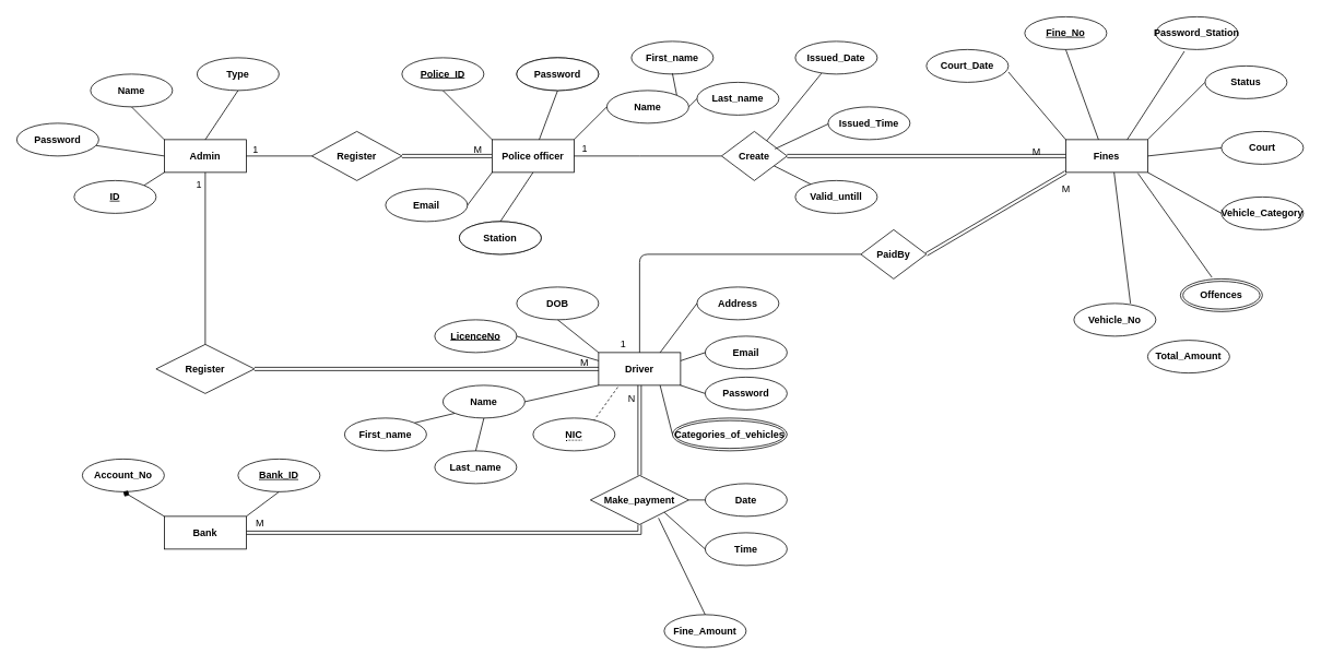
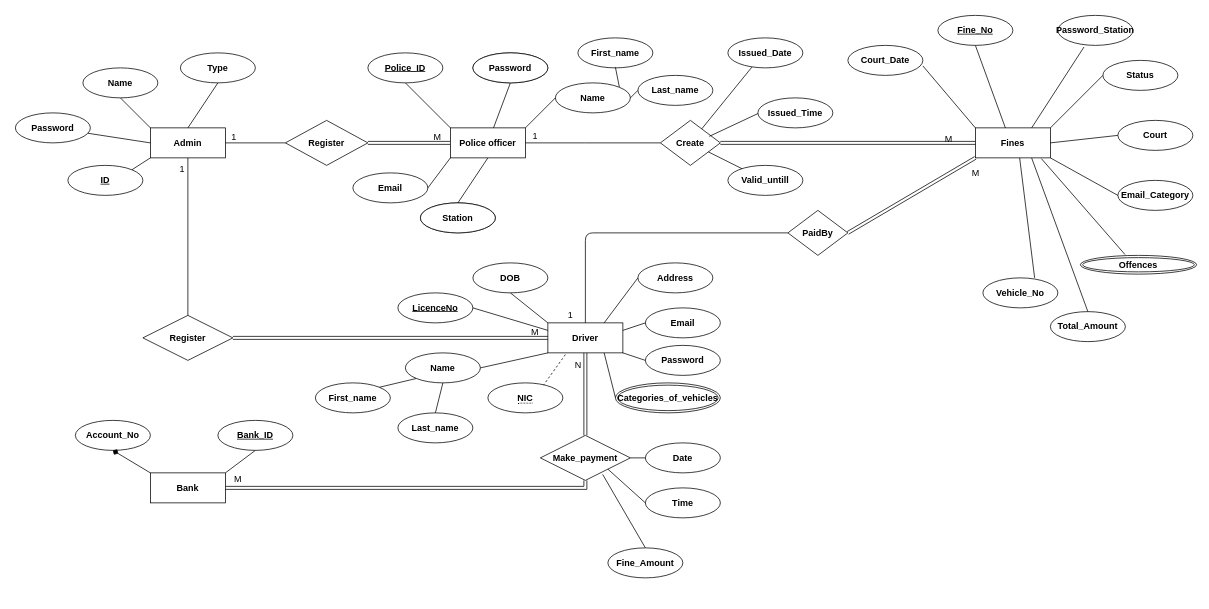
- <mxCell id="85" value="&lt;b&gt;Vehicle_Category&lt;/b&gt;" style="ellipse;whiteSpace=wrap;html=1;align=center;" parent="1" vertex="1"><mxGeometry x="1490" y="240" width="100" height="40" as="geometry" /></mxCell>
+ <mxCell id="85" value="&lt;b&gt;Email_Category&lt;/b&gt;" style="ellipse;whiteSpace=wrap;html=1;align=center;" parent="1" vertex="1"><mxGeometry x="1490" y="240" width="100" height="40" as="geometry" /></mxCell>
+ <mxCell id="89" value="" style="endArrow=none;html=1;rounded=0;entryX=0.5;entryY=0;entryDx=0;entryDy=0;exitX=0.75;exitY=1;exitDx=0;exitDy=0;" parent="1" source="87" target="84" edge="1"><mxGeometry relative="1" as="geometry"><mxPoint x="1370" y="220" as="sourcePoint" /><mxPoint x="1280" y="295" as="targetPoint" /></mxGeometry></mxCell>
- <mxCell id="80" value="&lt;b&gt;Offences&lt;/b&gt;" style="ellipse;shape=doubleEllipse;margin=3;whiteSpace=wrap;html=1;align=center;" parent="1" vertex="1"><mxGeometry x="1440" y="340" width="100" height="40" as="geometry" /></mxCell>
+ <mxCell id="80" value="&lt;b&gt;Offences&lt;/b&gt;" style="ellipse;shape=doubleEllipse;margin=3;whiteSpace=wrap;html=1;align=center;" parent="1" vertex="1"><mxGeometry x="1440" y="340" width="155" height="25" as="geometry" /></mxCell>
- <mxCell id="44" value="Fine_Amount" style="ellipse;whiteSpace=wrap;html=1;align=center;fontStyle=1" parent="1" vertex="1"><mxGeometry x="810" y="750" width="100" height="40" as="geometry" /></mxCell>
+ <mxCell id="44" value="Fine_Amount" style="ellipse;whiteSpace=wrap;html=1;align=center;fontStyle=1" parent="1" vertex="1"><mxGeometry x="810" y="730" width="100" height="40" as="geometry" /></mxCell>
